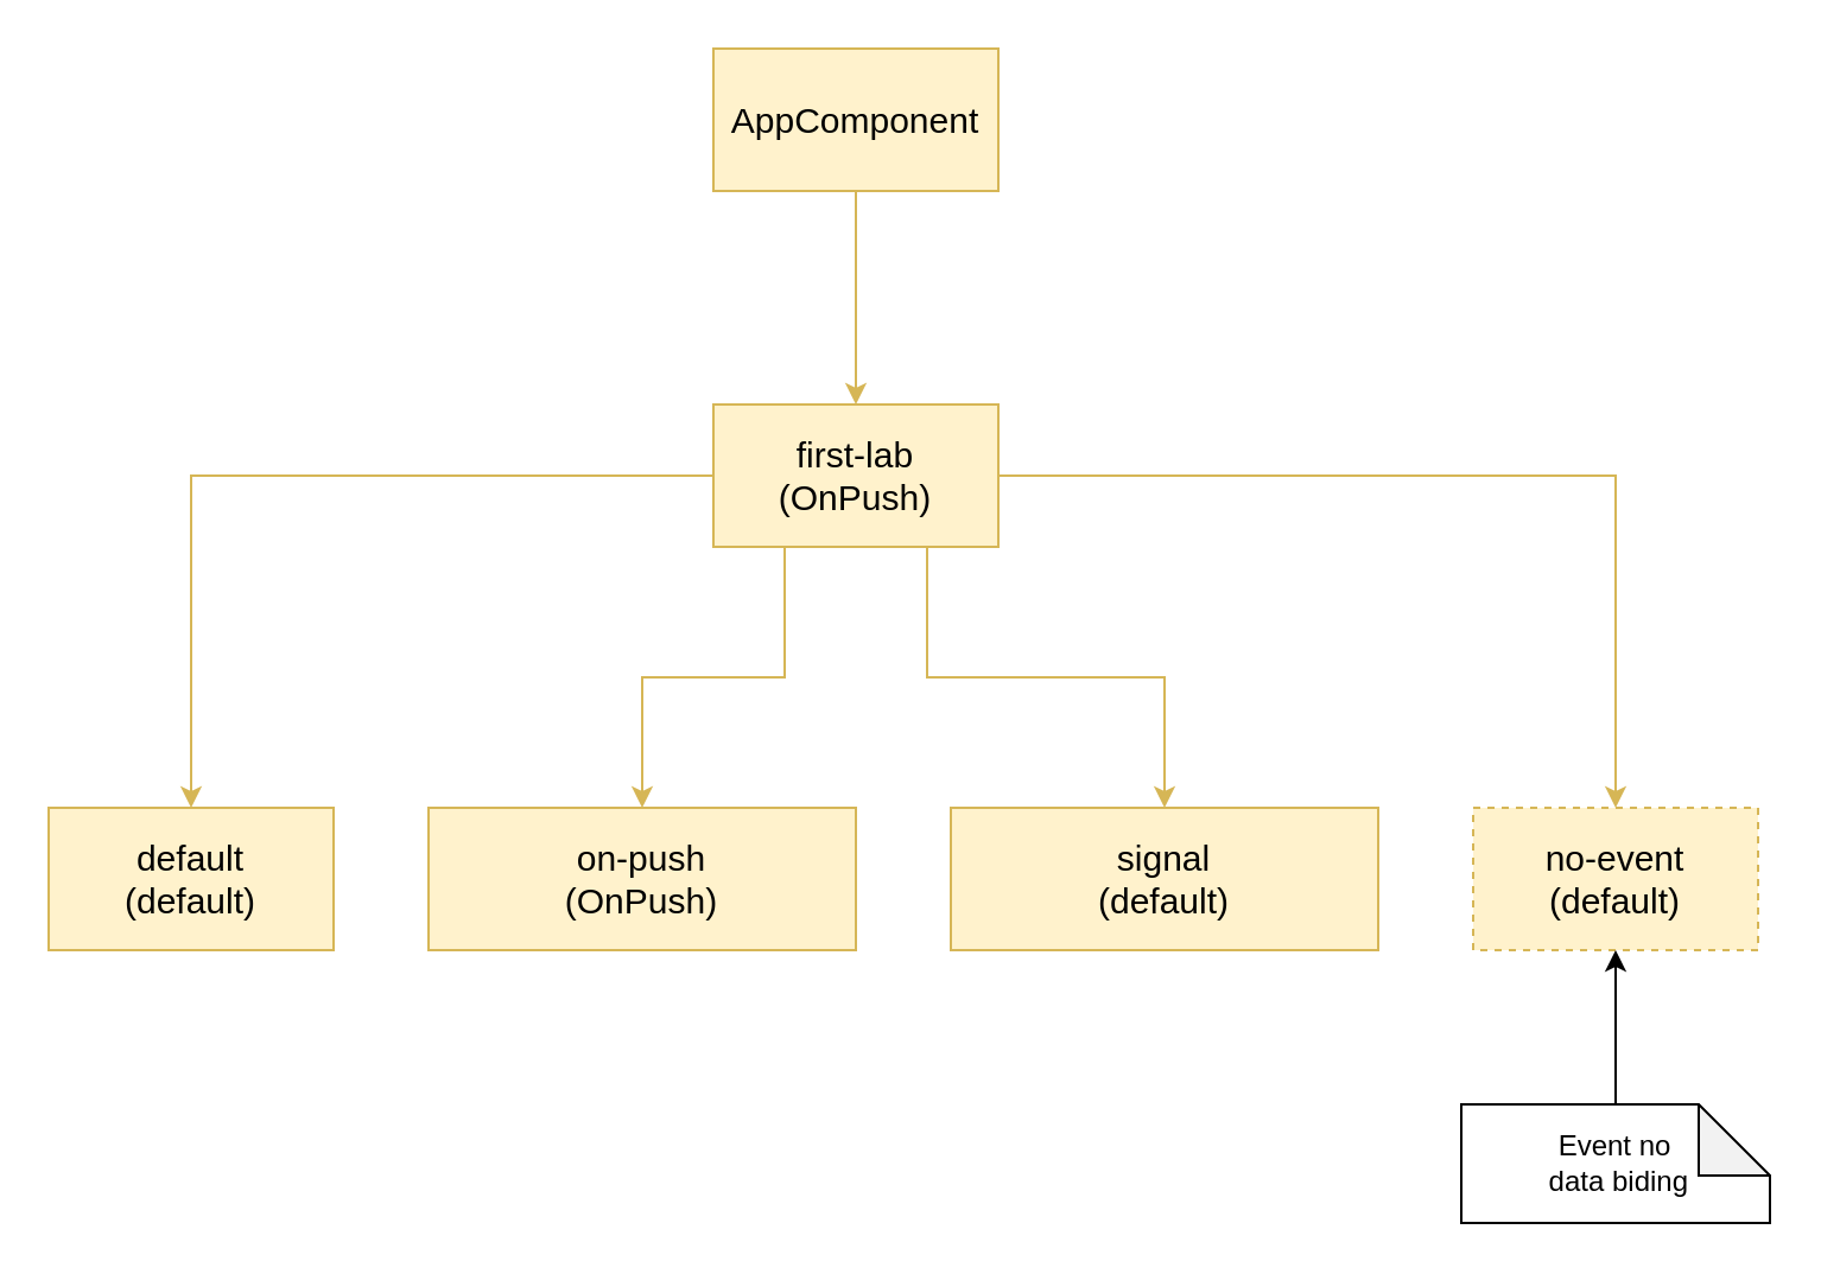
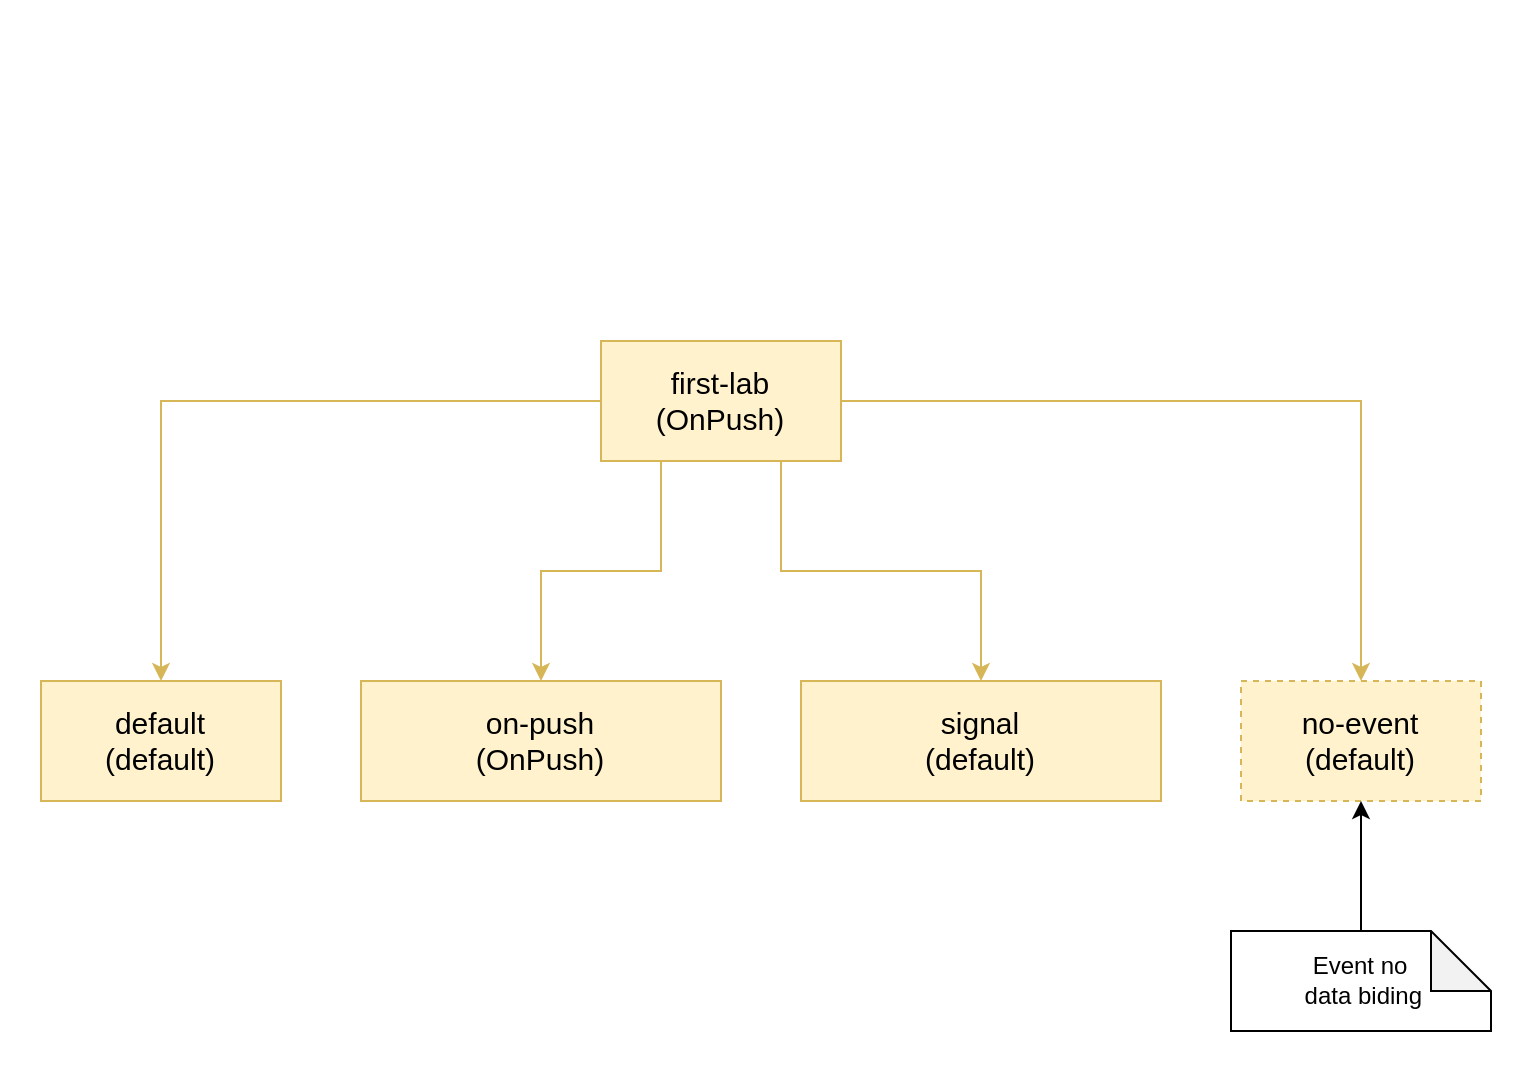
- <mxCell id="10" value="AppComponent" style="rounded=0;whiteSpace=wrap;html=1;fontSize=15;fillColor=#fff2cc;strokeColor=#d6b656;" parent="1" vertex="1"><mxGeometry x="300" y="20" width="120" height="60" as="geometry" /></mxCell>
- <mxCell id="9" style="edgeStyle=orthogonalEdgeStyle;rounded=0;orthogonalLoop=1;jettySize=auto;html=1;entryX=0.5;entryY=0;entryDx=0;entryDy=0;fillColor=#fff2cc;strokeColor=#d6b656;" parent="1" source="10" target="7" edge="1"><mxGeometry relative="1" as="geometry" /></mxCell>
